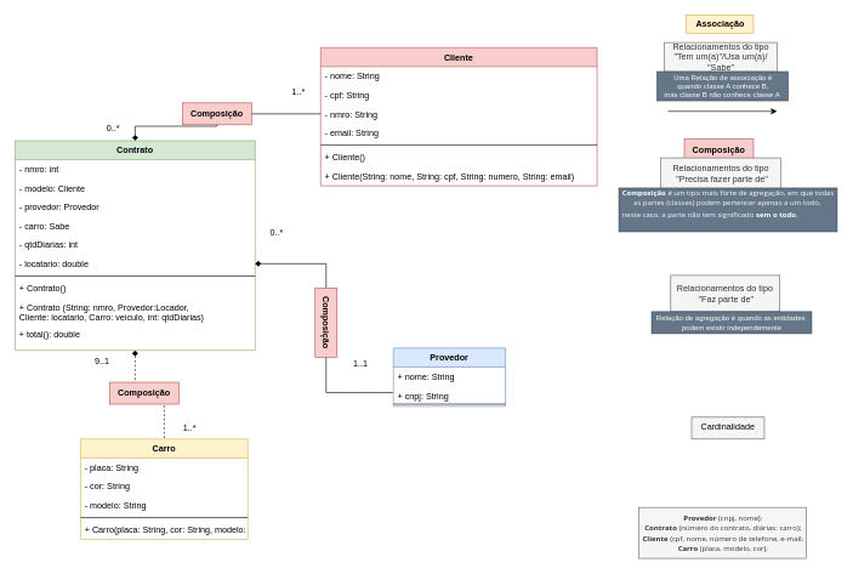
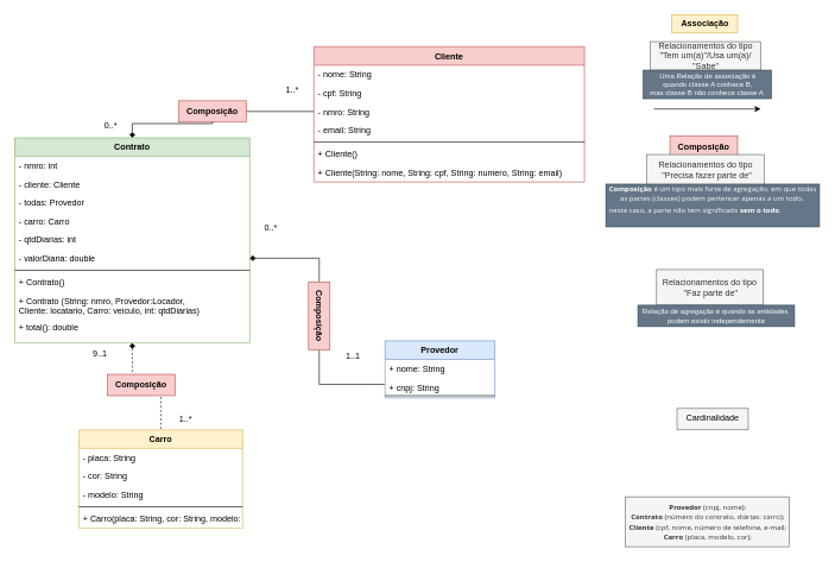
- <mxCell id="7" value="- modelo: Cliente" style="text;strokeColor=none;fillColor=none;align=left;verticalAlign=top;spacingLeft=4;spacingRight=4;overflow=hidden;rotatable=0;points=[[0,0.5],[1,0.5]];portConstraint=eastwest;" vertex="1" parent="5"><mxGeometry y="52" width="330" height="26" as="geometry" /></mxCell>
+ <mxCell id="7" value="- cliente: Cliente" style="text;strokeColor=none;fillColor=none;align=left;verticalAlign=top;spacingLeft=4;spacingRight=4;overflow=hidden;rotatable=0;points=[[0,0.5],[1,0.5]];portConstraint=eastwest;" vertex="1" parent="5"><mxGeometry y="52" width="330" height="26" as="geometry" /></mxCell>
- <mxCell id="8" value="- provedor: Provedor" style="text;strokeColor=none;fillColor=none;align=left;verticalAlign=top;spacingLeft=4;spacingRight=4;overflow=hidden;rotatable=0;points=[[0,0.5],[1,0.5]];portConstraint=eastwest;" vertex="1" parent="5"><mxGeometry y="78" width="330" height="26" as="geometry" /></mxCell>
+ <mxCell id="8" value="- todas: Provedor" style="text;strokeColor=none;fillColor=none;align=left;verticalAlign=top;spacingLeft=4;spacingRight=4;overflow=hidden;rotatable=0;points=[[0,0.5],[1,0.5]];portConstraint=eastwest;" vertex="1" parent="5"><mxGeometry y="78" width="330" height="26" as="geometry" /></mxCell>
- <mxCell id="9" value="- carro: Sabe" style="text;strokeColor=none;fillColor=none;align=left;verticalAlign=top;spacingLeft=4;spacingRight=4;overflow=hidden;rotatable=0;points=[[0,0.5],[1,0.5]];portConstraint=eastwest;" vertex="1" parent="5"><mxGeometry y="104" width="330" height="26" as="geometry" /></mxCell>
+ <mxCell id="9" value="- carro: Carro" style="text;strokeColor=none;fillColor=none;align=left;verticalAlign=top;spacingLeft=4;spacingRight=4;overflow=hidden;rotatable=0;points=[[0,0.5],[1,0.5]];portConstraint=eastwest;" vertex="1" parent="5"><mxGeometry y="104" width="330" height="26" as="geometry" /></mxCell>
- <mxCell id="11" value="- locatario: double" style="text;strokeColor=none;fillColor=none;align=left;verticalAlign=top;spacingLeft=4;spacingRight=4;overflow=hidden;rotatable=0;points=[[0,0.5],[1,0.5]];portConstraint=eastwest;" vertex="1" parent="5"><mxGeometry y="156" width="330" height="26" as="geometry" /></mxCell>
+ <mxCell id="11" value="- valorDiaria: double" style="text;strokeColor=none;fillColor=none;align=left;verticalAlign=top;spacingLeft=4;spacingRight=4;overflow=hidden;rotatable=0;points=[[0,0.5],[1,0.5]];portConstraint=eastwest;" vertex="1" parent="5"><mxGeometry y="156" width="330" height="26" as="geometry" /></mxCell>
